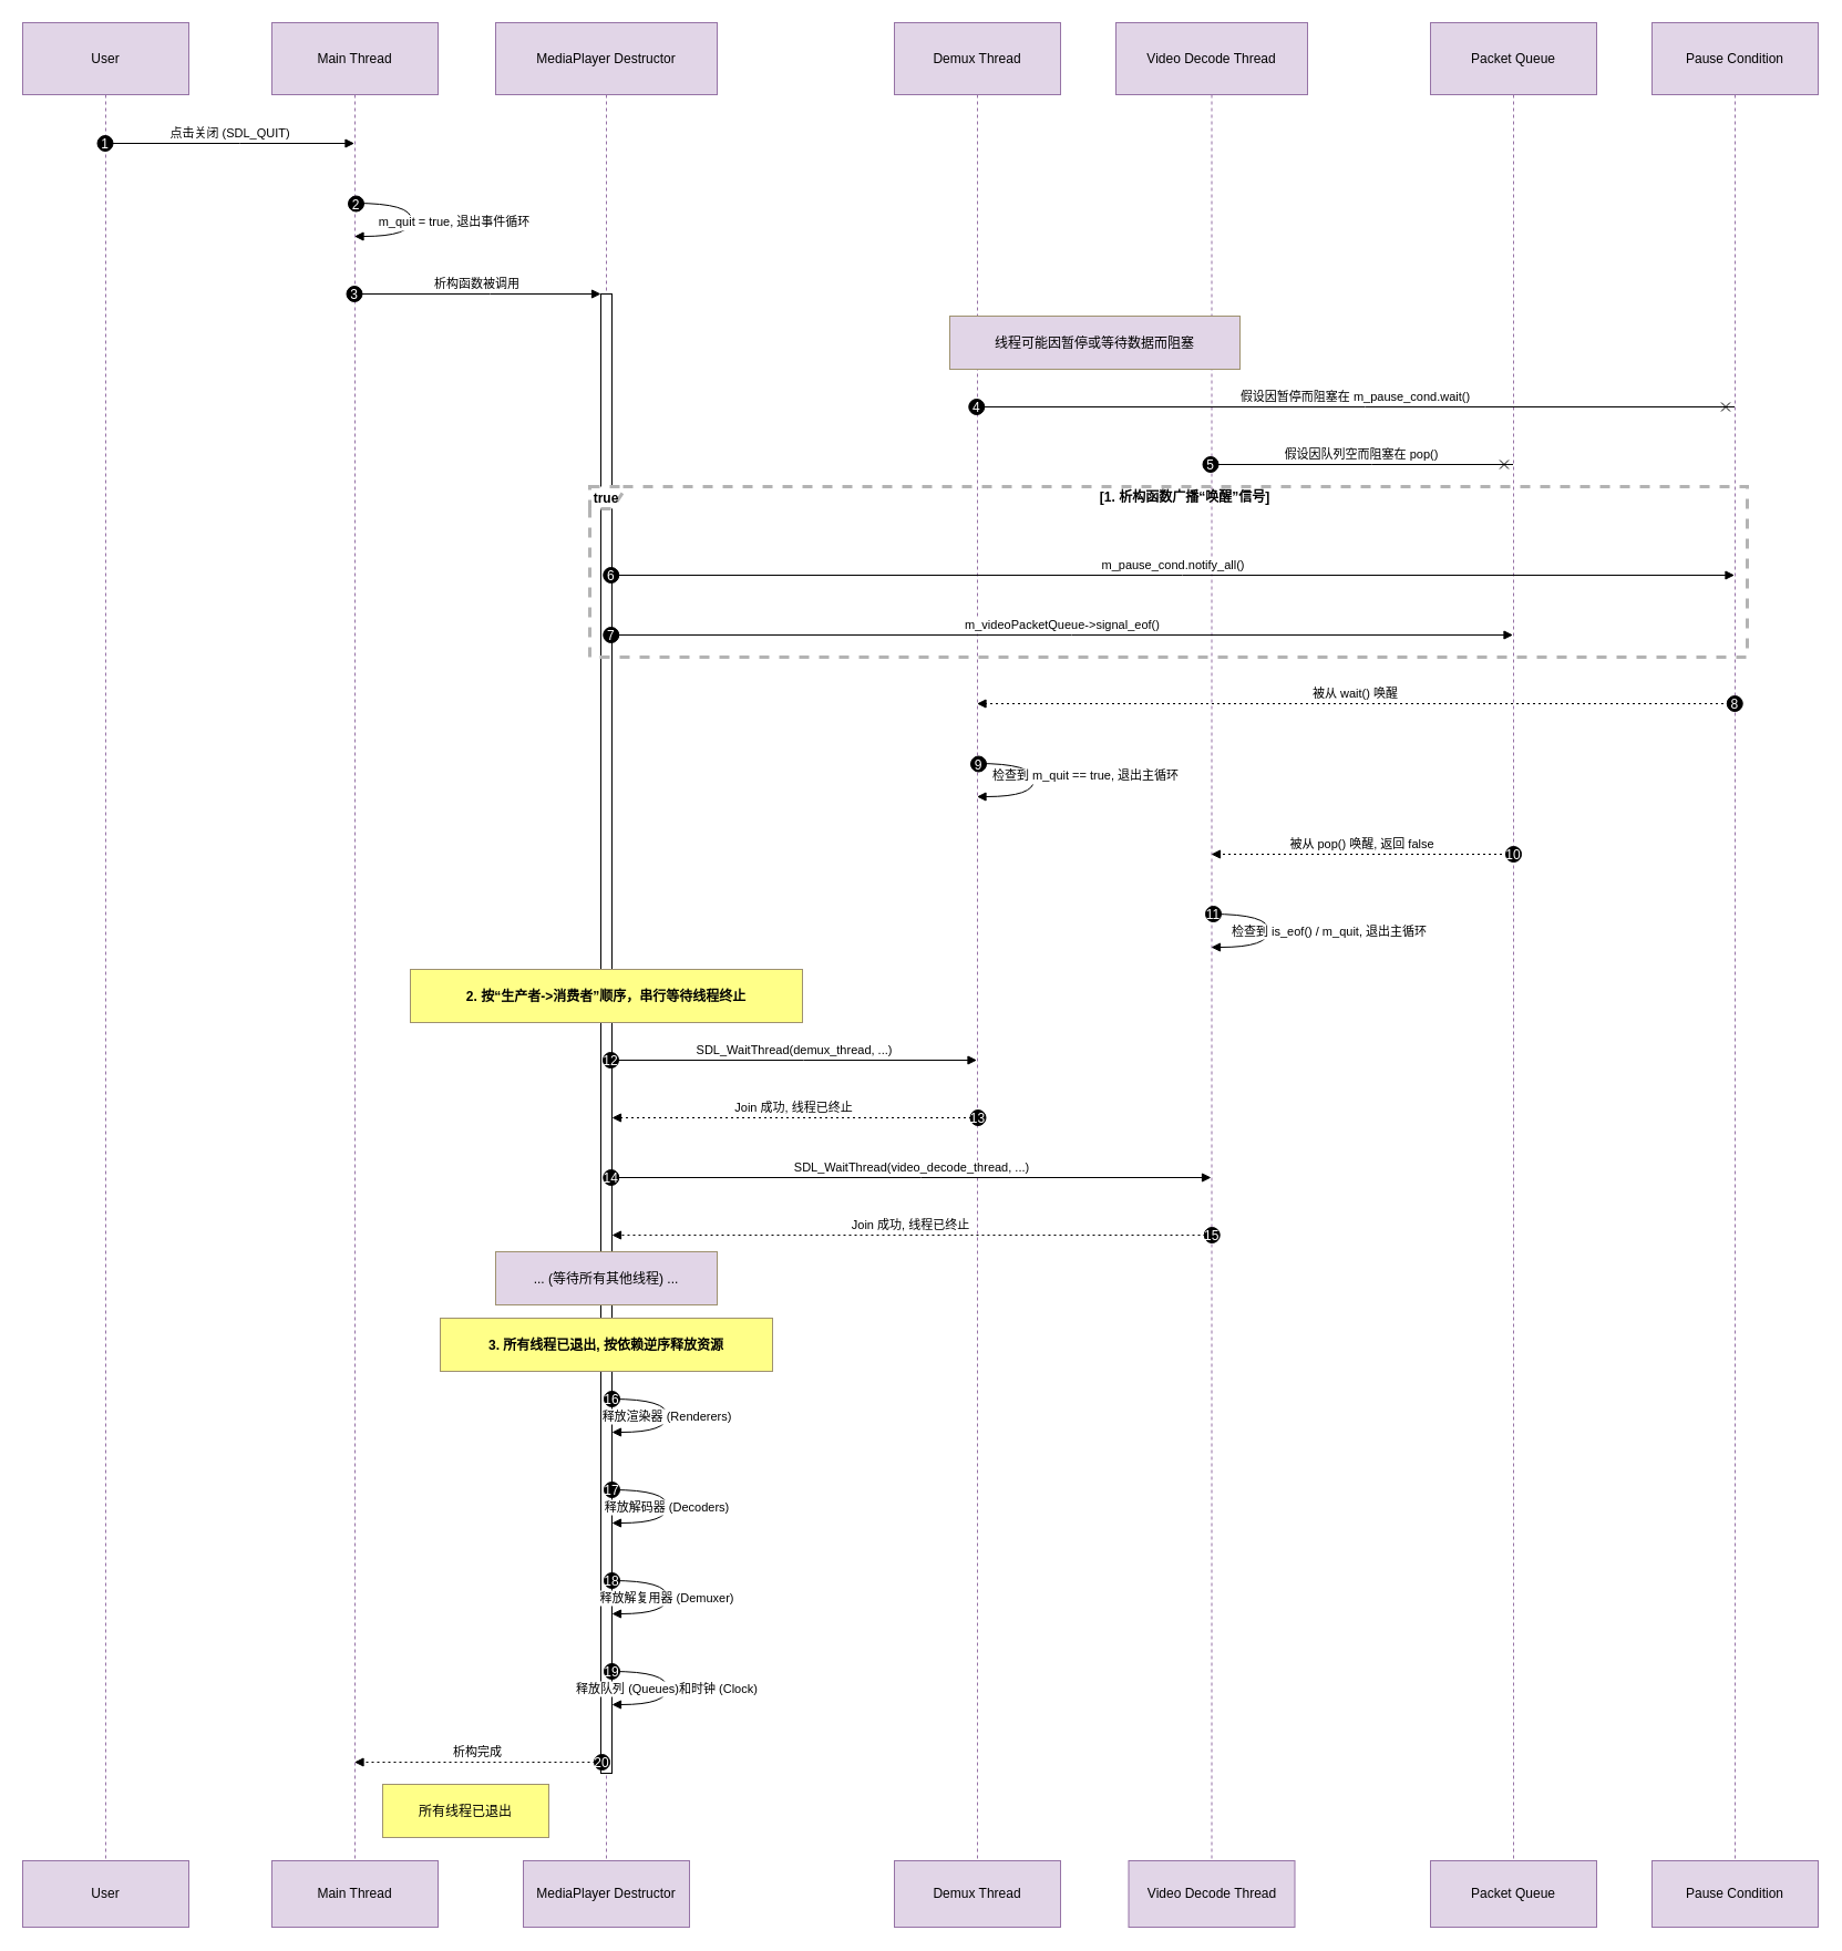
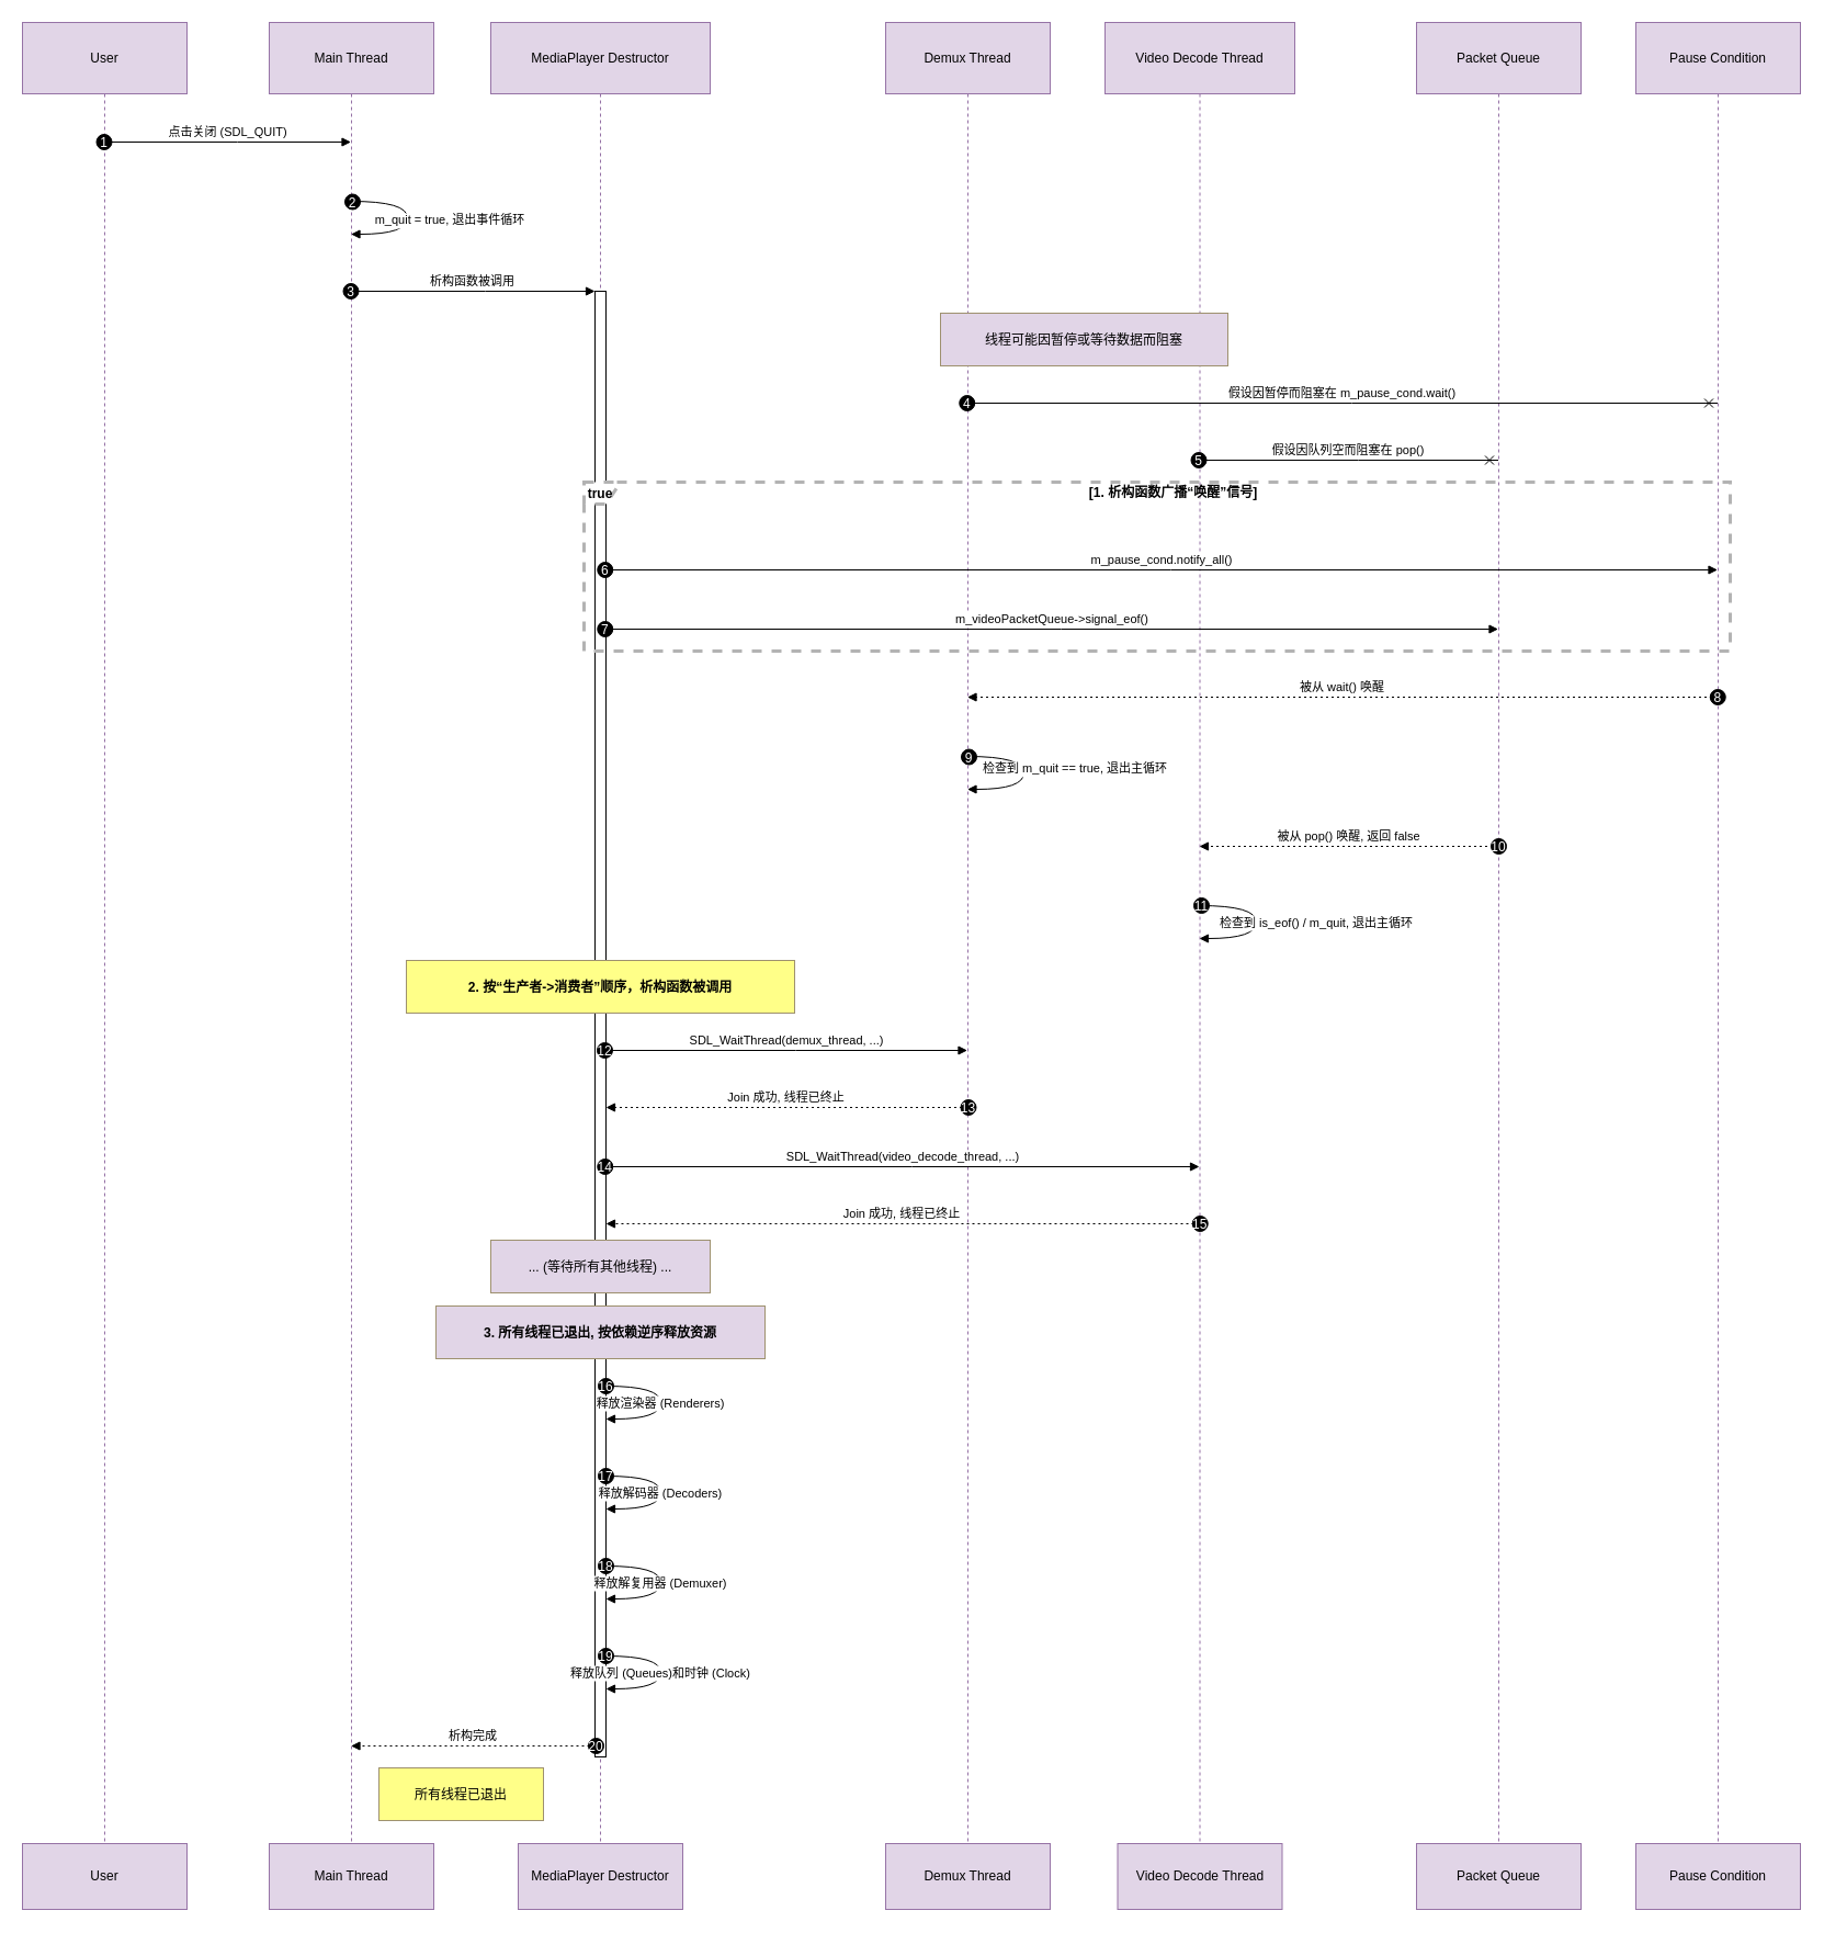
- <mxCell id="53" value="2. 按“生产者-&gt;消费者”顺序，串行等待线程终止" style="fillColor=#ffff88;strokeColor=#9E916F;fontStyle=1" vertex="1" parent="1"><mxGeometry x="370" y="875" width="354" height="48" as="geometry" /></mxCell>
+ <mxCell id="53" value="2. 按“生产者-&gt;消费者”顺序，析构函数被调用" style="fillColor=#ffff88;strokeColor=#9E916F;fontStyle=1" vertex="1" parent="1"><mxGeometry x="370" y="875" width="354" height="48" as="geometry" /></mxCell>
- <mxCell id="55" value="3. 所有线程已退出, 按依赖逆序释放资源" style="fillColor=#ffff88;strokeColor=#9E916F;fontStyle=1" vertex="1" parent="1"><mxGeometry x="397" y="1190" width="300" height="48" as="geometry" /></mxCell>
+ <mxCell id="55" value="3. 所有线程已退出, 按依赖逆序释放资源" style="fillColor=#e1d5e7;strokeColor=#9E916F;fontStyle=1;" vertex="1" parent="1"><mxGeometry x="397" y="1190" width="300" height="48" as="geometry" /></mxCell>
